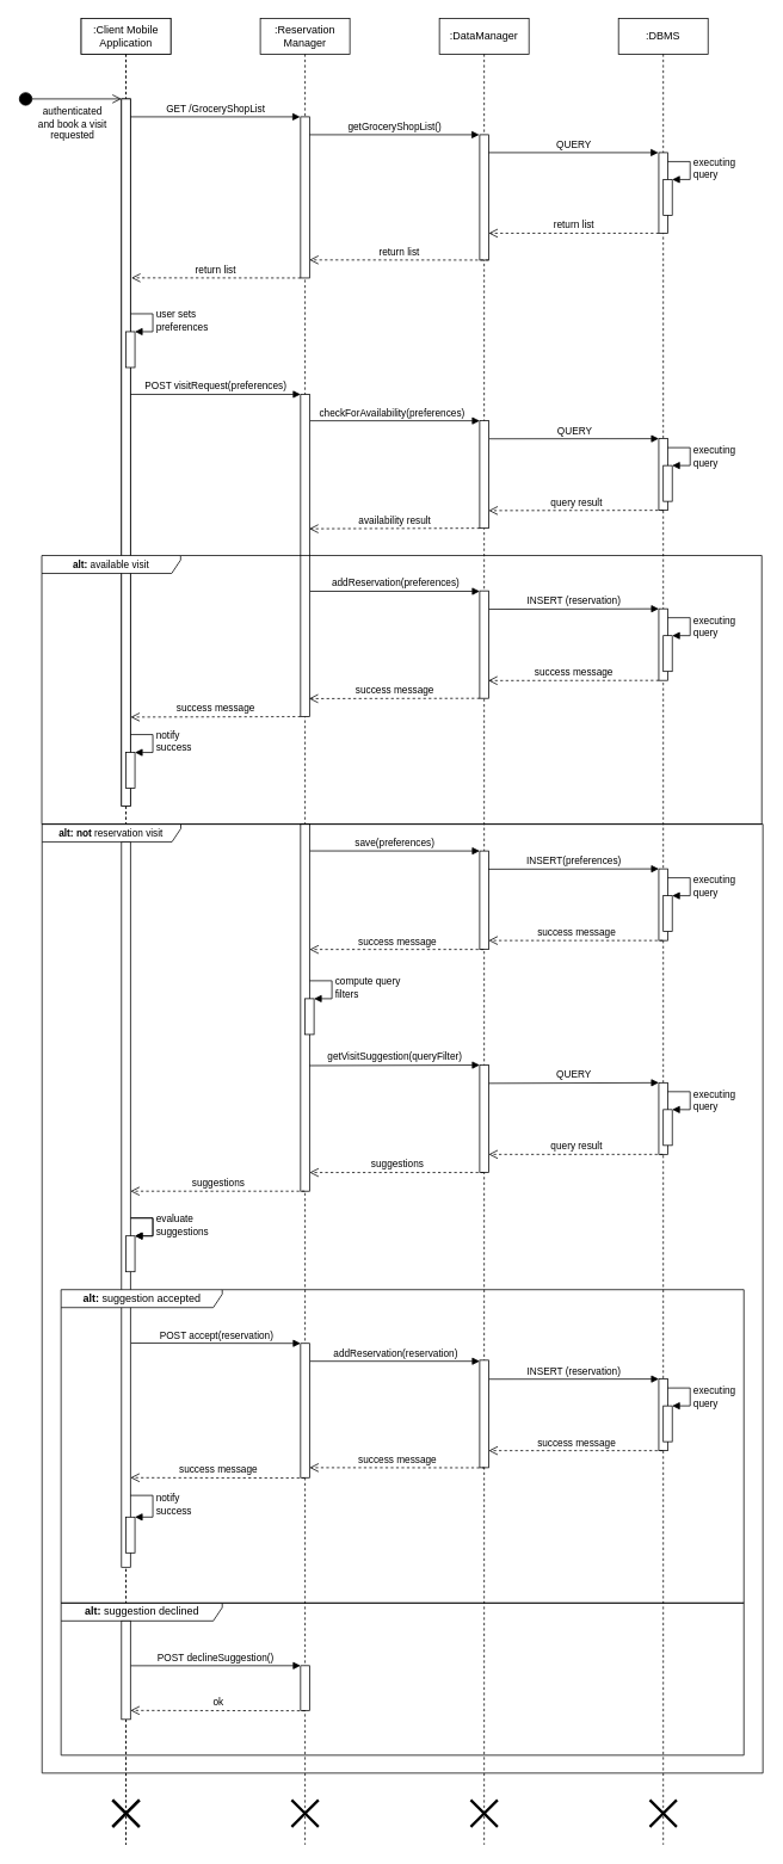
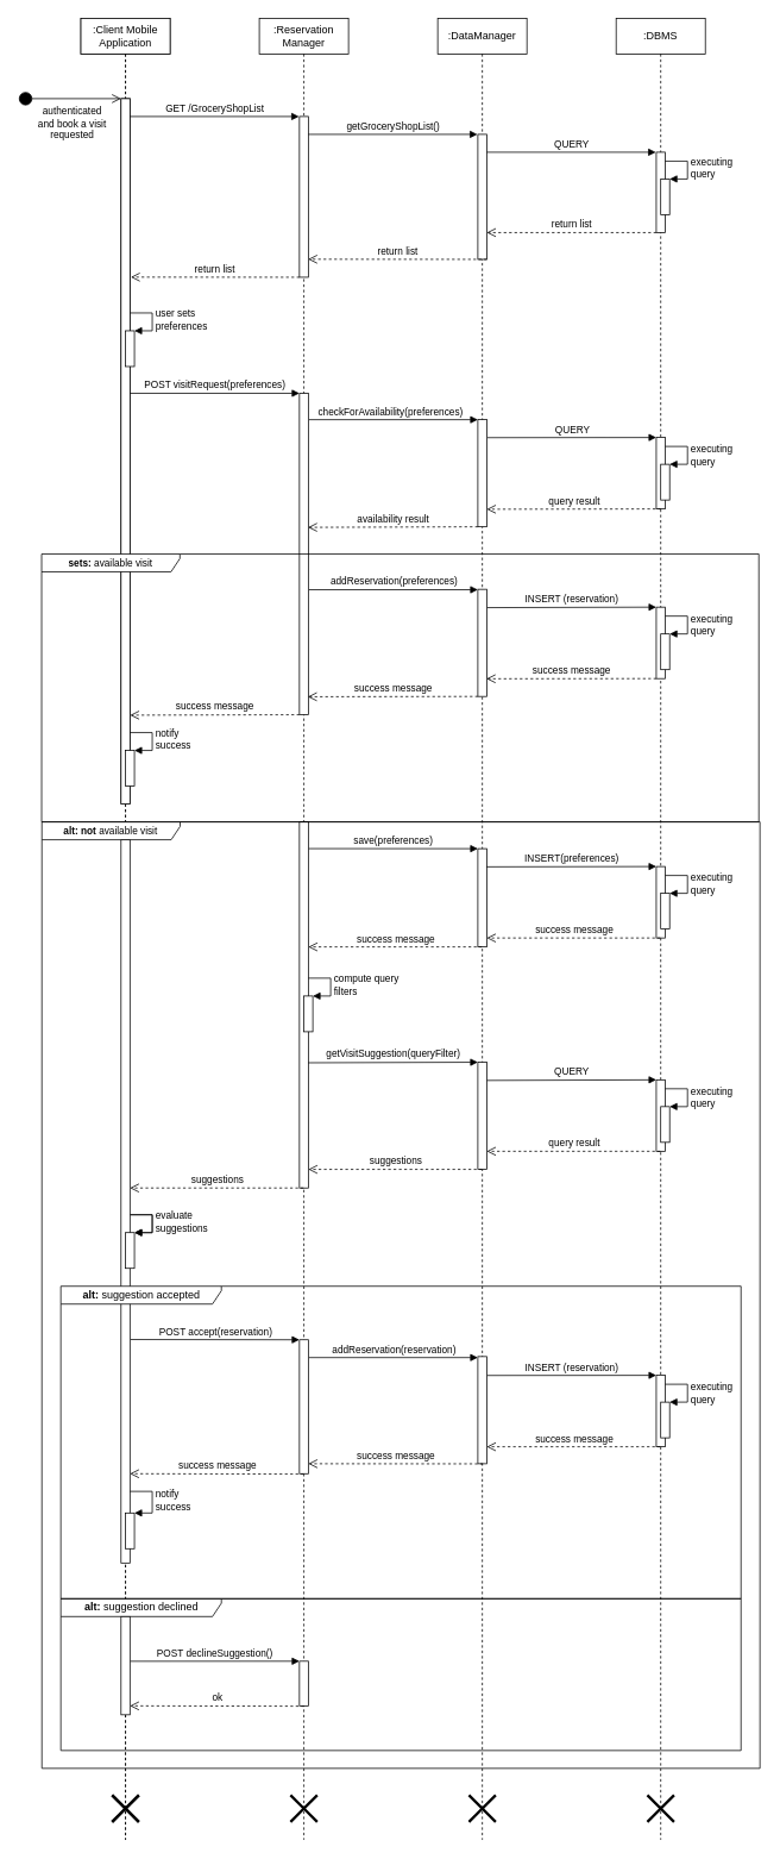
- <mxCell id="93" value="&lt;font style=&quot;font-size: 11px&quot;&gt;&lt;b&gt;alt: &lt;/b&gt;available visit&lt;/font&gt;" style="shape=umlFrame;whiteSpace=wrap;html=1;width=155;height=20;" parent="1" vertex="1"><mxGeometry x="46" y="620" width="804" height="300" as="geometry" /></mxCell>
+ <mxCell id="93" value="&lt;font style=&quot;font-size: 11px&quot;&gt;&lt;b&gt;sets: &lt;/b&gt;available visit&lt;/font&gt;" style="shape=umlFrame;whiteSpace=wrap;html=1;width=155;height=20;" parent="1" vertex="1"><mxGeometry x="46" y="620" width="804" height="300" as="geometry" /></mxCell>
- <mxCell id="92" value="&lt;font style=&quot;font-size: 11px&quot;&gt;&lt;b&gt;alt: not&amp;nbsp;&lt;/b&gt;reservation visit&lt;/font&gt;" style="shape=umlFrame;whiteSpace=wrap;html=1;width=155;height=20;" parent="1" vertex="1"><mxGeometry x="46.25" y="920" width="805" height="1060" as="geometry" /></mxCell>
+ <mxCell id="92" value="&lt;font style=&quot;font-size: 11px&quot;&gt;&lt;b&gt;alt: not&amp;nbsp;&lt;/b&gt;available visit&lt;/font&gt;" style="shape=umlFrame;whiteSpace=wrap;html=1;width=155;height=20;" parent="1" vertex="1"><mxGeometry x="46.25" y="920" width="805" height="1060" as="geometry" /></mxCell>
